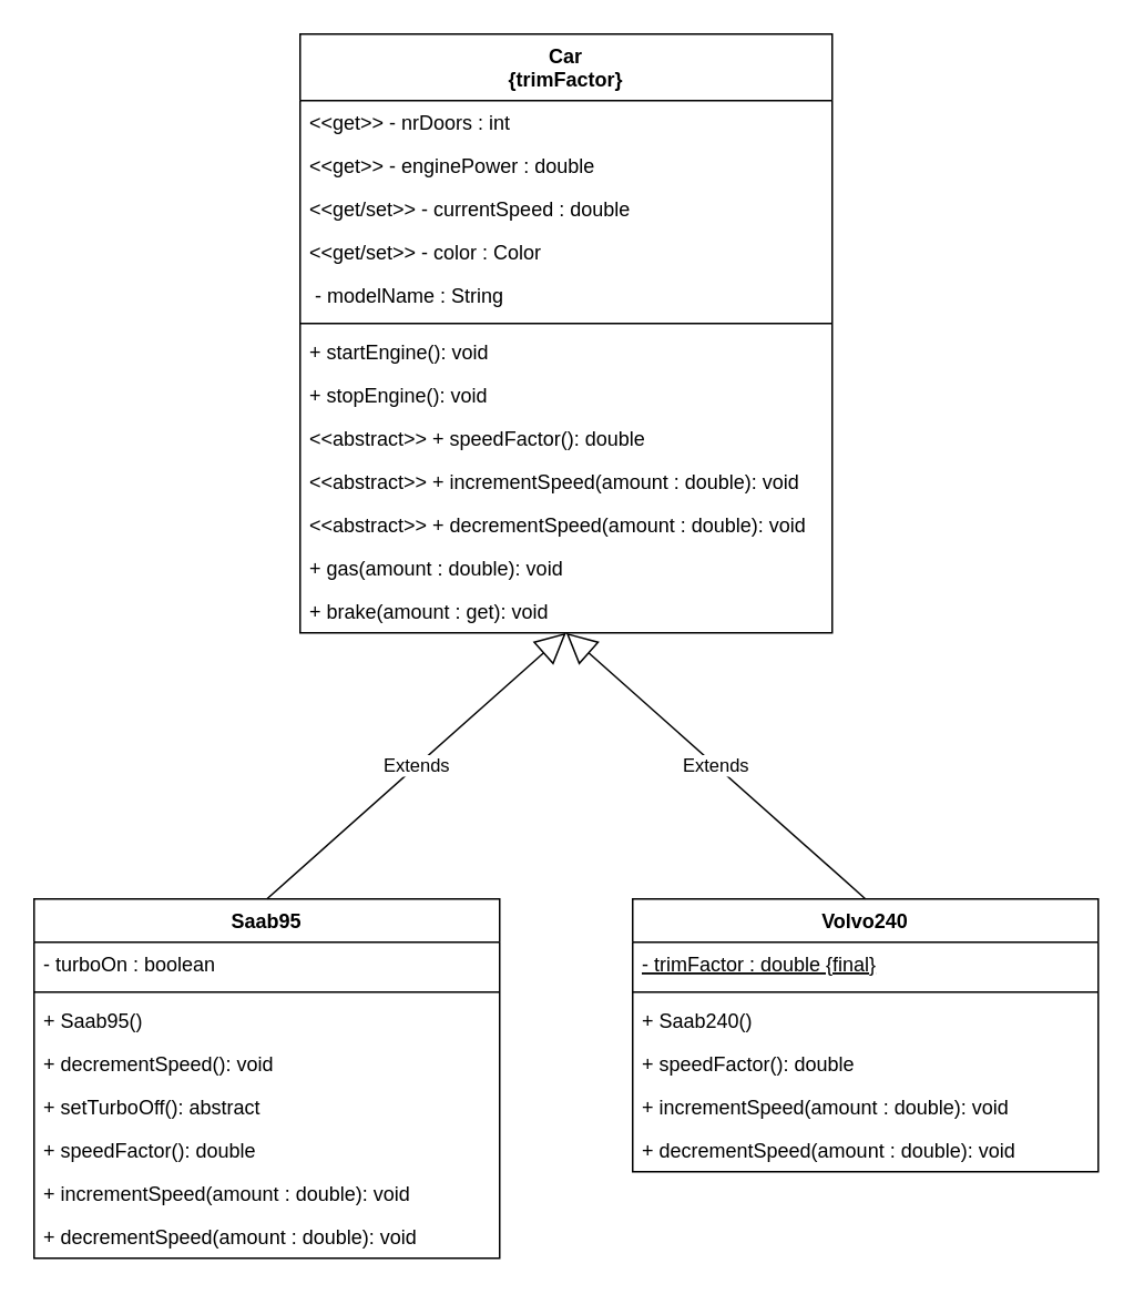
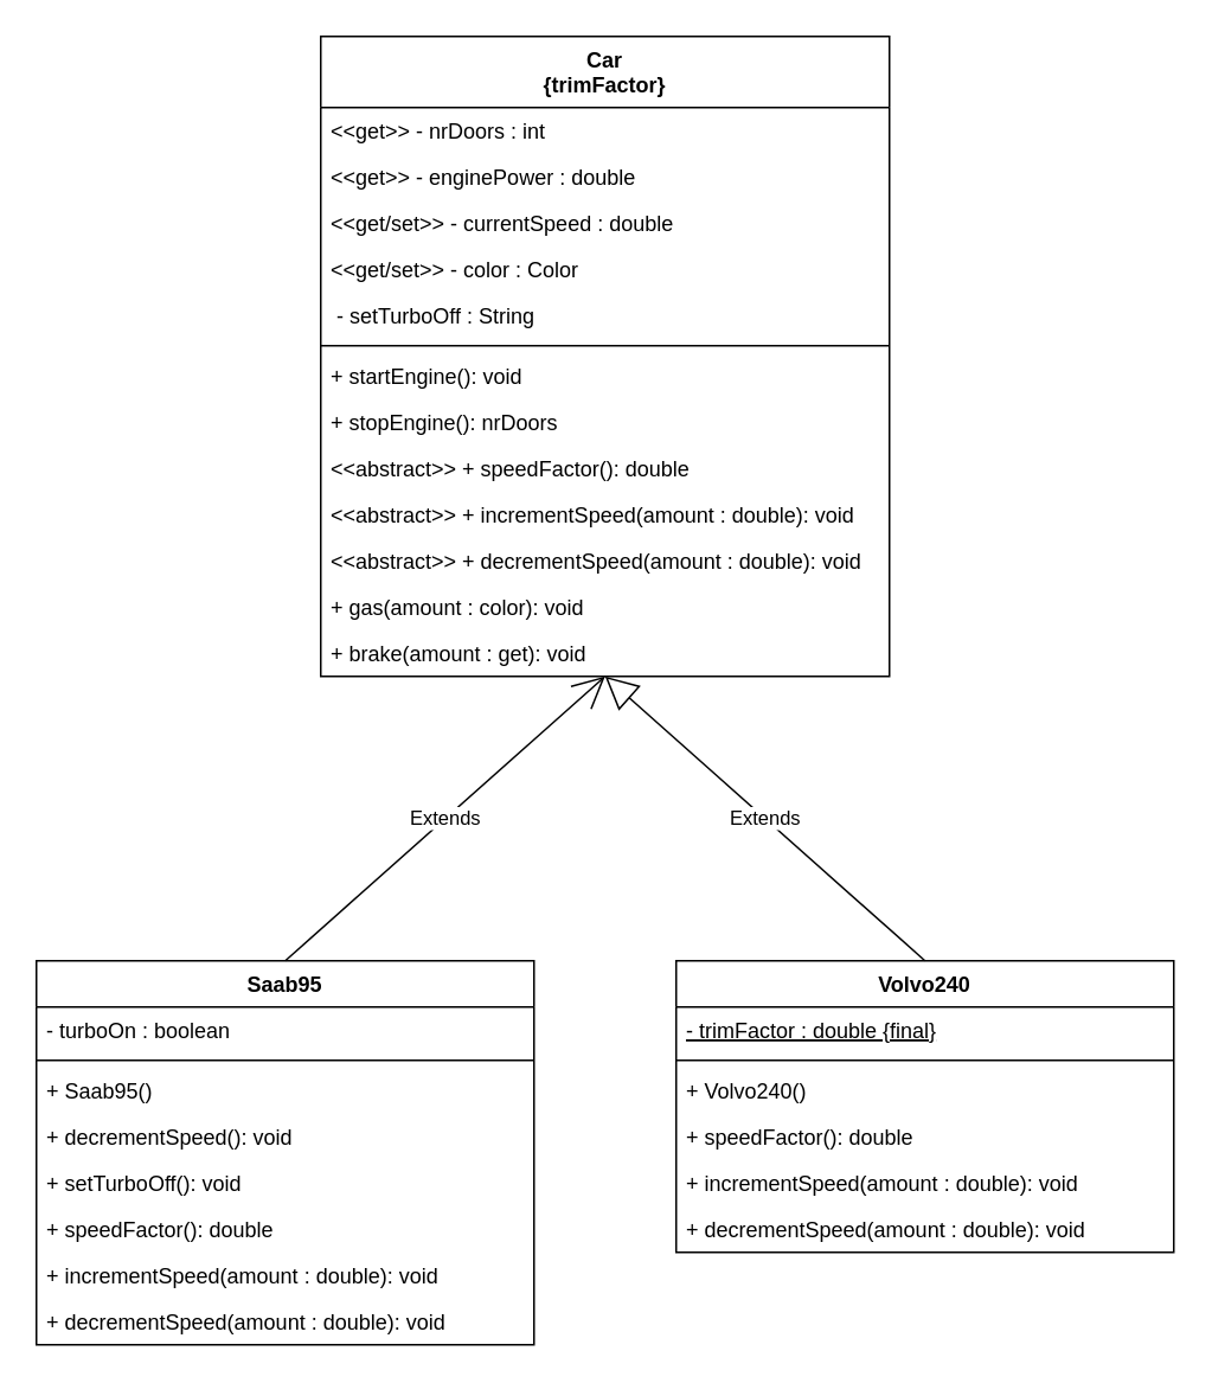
- <mxCell id="7" value=" - modelName : String" style="text;strokeColor=none;fillColor=none;align=left;verticalAlign=top;spacingLeft=4;spacingRight=4;overflow=hidden;rotatable=0;points=[[0,0.5],[1,0.5]];portConstraint=eastwest;" parent="2" vertex="1"><mxGeometry y="144" width="320" height="26" as="geometry" /></mxCell>
+ <mxCell id="7" value=" - setTurboOff : String" style="text;strokeColor=none;fillColor=none;align=left;verticalAlign=top;spacingLeft=4;spacingRight=4;overflow=hidden;rotatable=0;points=[[0,0.5],[1,0.5]];portConstraint=eastwest;" parent="2" vertex="1"><mxGeometry y="144" width="320" height="26" as="geometry" /></mxCell>
- <mxCell id="10" value="+ stopEngine(): void" style="text;strokeColor=none;fillColor=none;align=left;verticalAlign=top;spacingLeft=4;spacingRight=4;overflow=hidden;rotatable=0;points=[[0,0.5],[1,0.5]];portConstraint=eastwest;" parent="2" vertex="1"><mxGeometry y="204" width="320" height="26" as="geometry" /></mxCell>
+ <mxCell id="10" value="+ stopEngine(): nrDoors" style="text;strokeColor=none;fillColor=none;align=left;verticalAlign=top;spacingLeft=4;spacingRight=4;overflow=hidden;rotatable=0;points=[[0,0.5],[1,0.5]];portConstraint=eastwest;" parent="2" vertex="1"><mxGeometry y="204" width="320" height="26" as="geometry" /></mxCell>
- <mxCell id="14" value="+ gas(amount : double): void" style="text;strokeColor=none;fillColor=none;align=left;verticalAlign=top;spacingLeft=4;spacingRight=4;overflow=hidden;rotatable=0;points=[[0,0.5],[1,0.5]];portConstraint=eastwest;" parent="2" vertex="1"><mxGeometry y="308" width="320" height="26" as="geometry" /></mxCell>
+ <mxCell id="14" value="+ gas(amount : color): void" style="text;strokeColor=none;fillColor=none;align=left;verticalAlign=top;spacingLeft=4;spacingRight=4;overflow=hidden;rotatable=0;points=[[0,0.5],[1,0.5]];portConstraint=eastwest;" parent="2" vertex="1"><mxGeometry y="308" width="320" height="26" as="geometry" /></mxCell>
- <mxCell id="32" value="Extends" style="endArrow=block;endSize=16;endFill=0;html=1;exitX=0.5;exitY=0;exitDx=0;exitDy=0;entryX=0.5;entryY=1;entryDx=0;entryDy=0;entryPerimeter=0;" parent="1" source="16" target="15" edge="1"><mxGeometry width="160" relative="1" as="geometry"><mxPoint x="300" y="550" as="sourcePoint" /><mxPoint x="340" y="390" as="targetPoint" /></mxGeometry></mxCell>
+ <mxCell id="32" value="Extends" style="endArrow=open;endSize=16;endFill=0;html=1;exitX=0.5;exitY=0;exitDx=0;exitDy=0;entryX=0.5;entryY=1;entryDx=0;entryDy=0;entryPerimeter=0;" parent="1" source="16" target="15" edge="1"><mxGeometry width="160" relative="1" as="geometry"><mxPoint x="300" y="550" as="sourcePoint" /><mxPoint x="340" y="390" as="targetPoint" /></mxGeometry></mxCell>
- <mxCell id="28" value="+ Saab240()" style="text;strokeColor=none;fillColor=none;align=left;verticalAlign=top;spacingLeft=4;spacingRight=4;overflow=hidden;rotatable=0;points=[[0,0.5],[1,0.5]];portConstraint=eastwest;" parent="25" vertex="1"><mxGeometry y="60" width="280" height="26" as="geometry" /></mxCell>
+ <mxCell id="28" value="+ Volvo240()" style="text;strokeColor=none;fillColor=none;align=left;verticalAlign=top;spacingLeft=4;spacingRight=4;overflow=hidden;rotatable=0;points=[[0,0.5],[1,0.5]];portConstraint=eastwest;" parent="25" vertex="1"><mxGeometry y="60" width="280" height="26" as="geometry" /></mxCell>
- <mxCell id="21" value="+ setTurboOff(): abstract" style="text;strokeColor=none;fillColor=none;align=left;verticalAlign=top;spacingLeft=4;spacingRight=4;overflow=hidden;rotatable=0;points=[[0,0.5],[1,0.5]];portConstraint=eastwest;" parent="16" vertex="1"><mxGeometry y="112" width="280" height="26" as="geometry" /></mxCell>
+ <mxCell id="21" value="+ setTurboOff(): void" style="text;strokeColor=none;fillColor=none;align=left;verticalAlign=top;spacingLeft=4;spacingRight=4;overflow=hidden;rotatable=0;points=[[0,0.5],[1,0.5]];portConstraint=eastwest;" parent="16" vertex="1"><mxGeometry y="112" width="280" height="26" as="geometry" /></mxCell>
